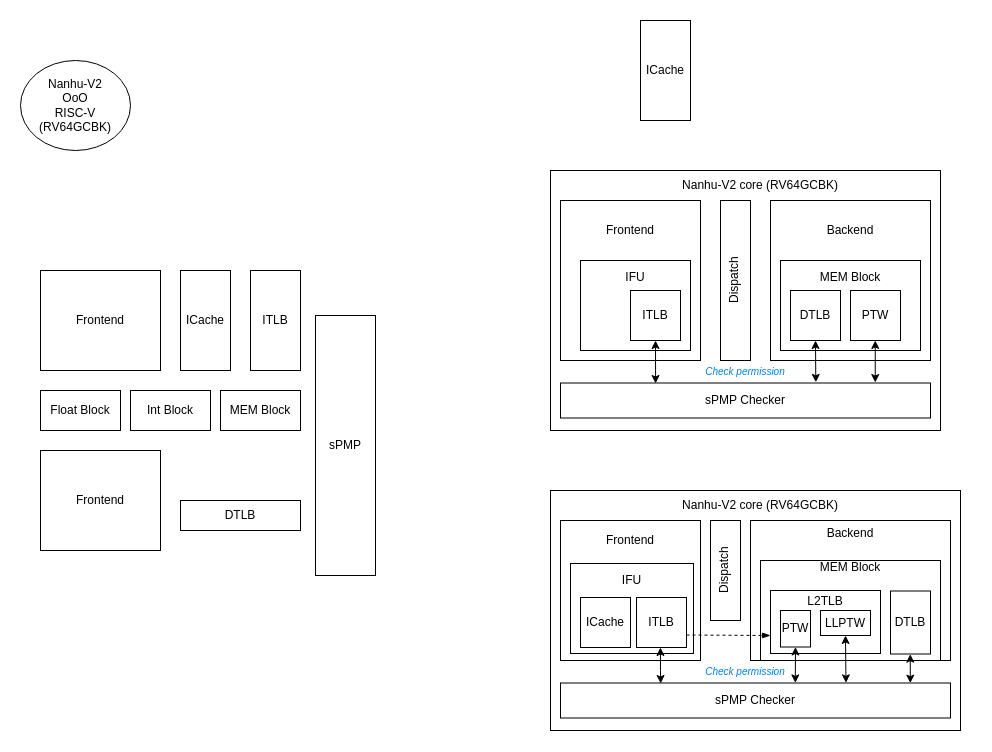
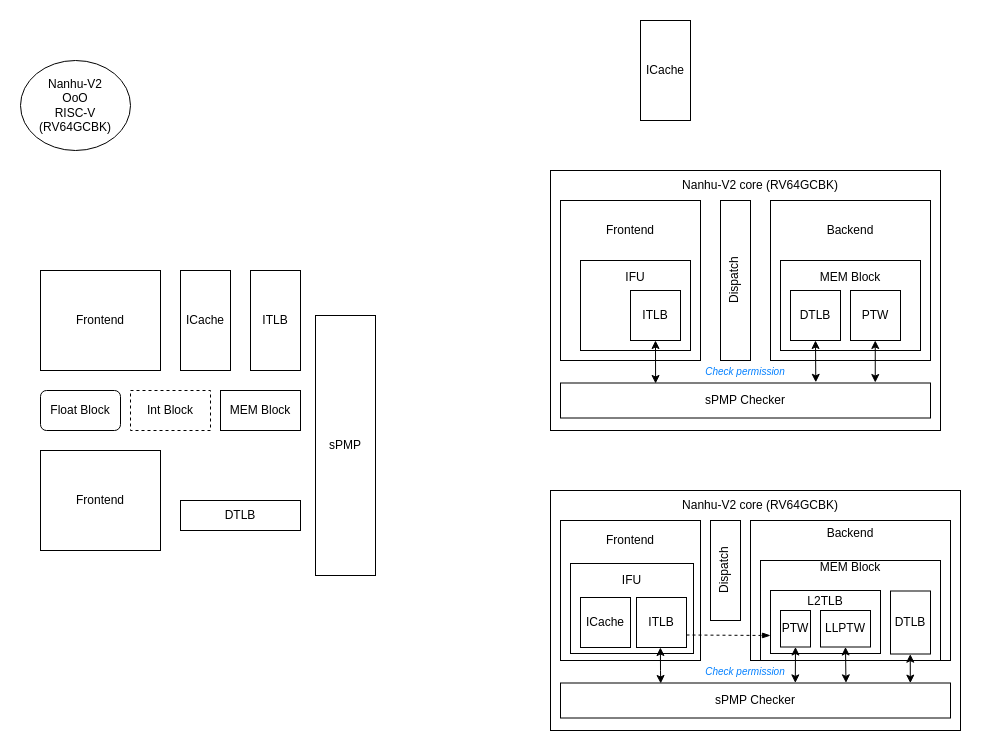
- <mxCell id="6" value="Float Block" style="rounded=0;whiteSpace=wrap;html=1;" parent="1" vertex="1"><mxGeometry x="40" y="390" width="80" height="40" as="geometry" /></mxCell>
+ <mxCell id="6" value="Float Block" style="whiteSpace=wrap;html=1;rounded=1;" parent="1" vertex="1"><mxGeometry x="40" y="390" width="80" height="40" as="geometry" /></mxCell>
- <mxCell id="7" value="Int Block" style="rounded=0;whiteSpace=wrap;html=1;" parent="1" vertex="1"><mxGeometry x="130" y="390" width="80" height="40" as="geometry" /></mxCell>
+ <mxCell id="7" value="Int Block" style="rounded=0;whiteSpace=wrap;html=1;dashed=1;" parent="1" vertex="1"><mxGeometry x="130" y="390" width="80" height="40" as="geometry" /></mxCell>
- <mxCell id="45" value="LLPTW" style="rounded=0;whiteSpace=wrap;html=1;" parent="1" vertex="1"><mxGeometry x="820" y="610" width="50" height="25" as="geometry" /></mxCell>
+ <mxCell id="45" value="LLPTW" style="rounded=0;whiteSpace=wrap;html=1;" parent="1" vertex="1"><mxGeometry x="820" y="610" width="50" height="36.5" as="geometry" /></mxCell>
